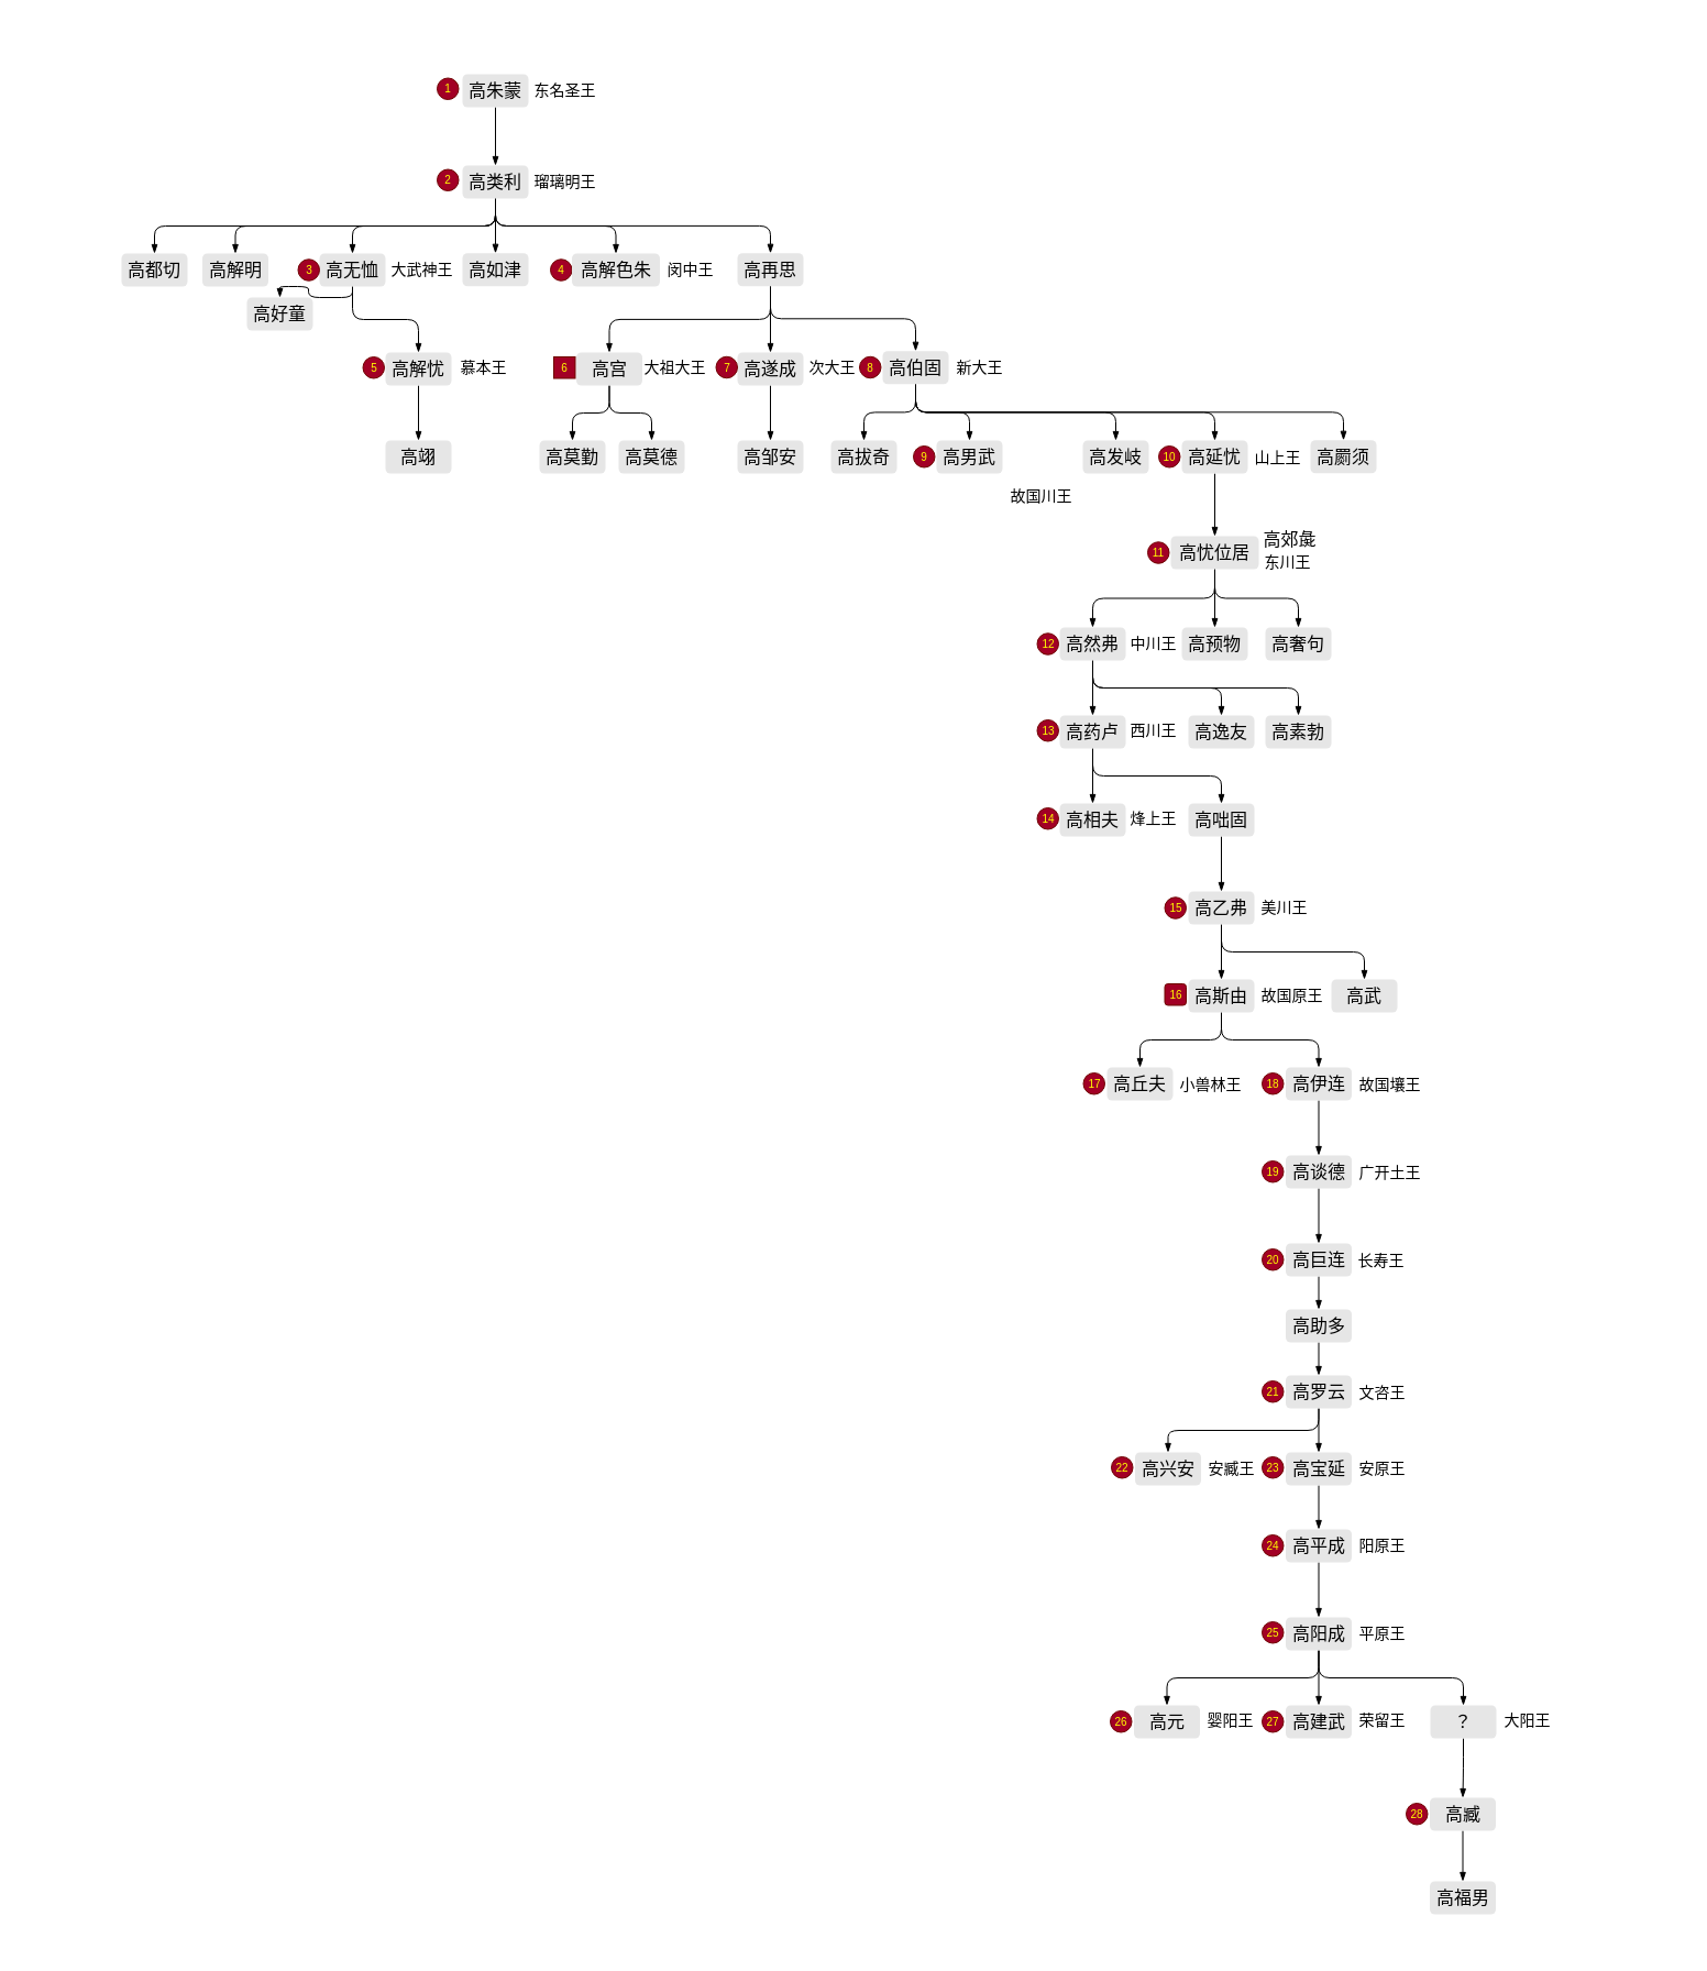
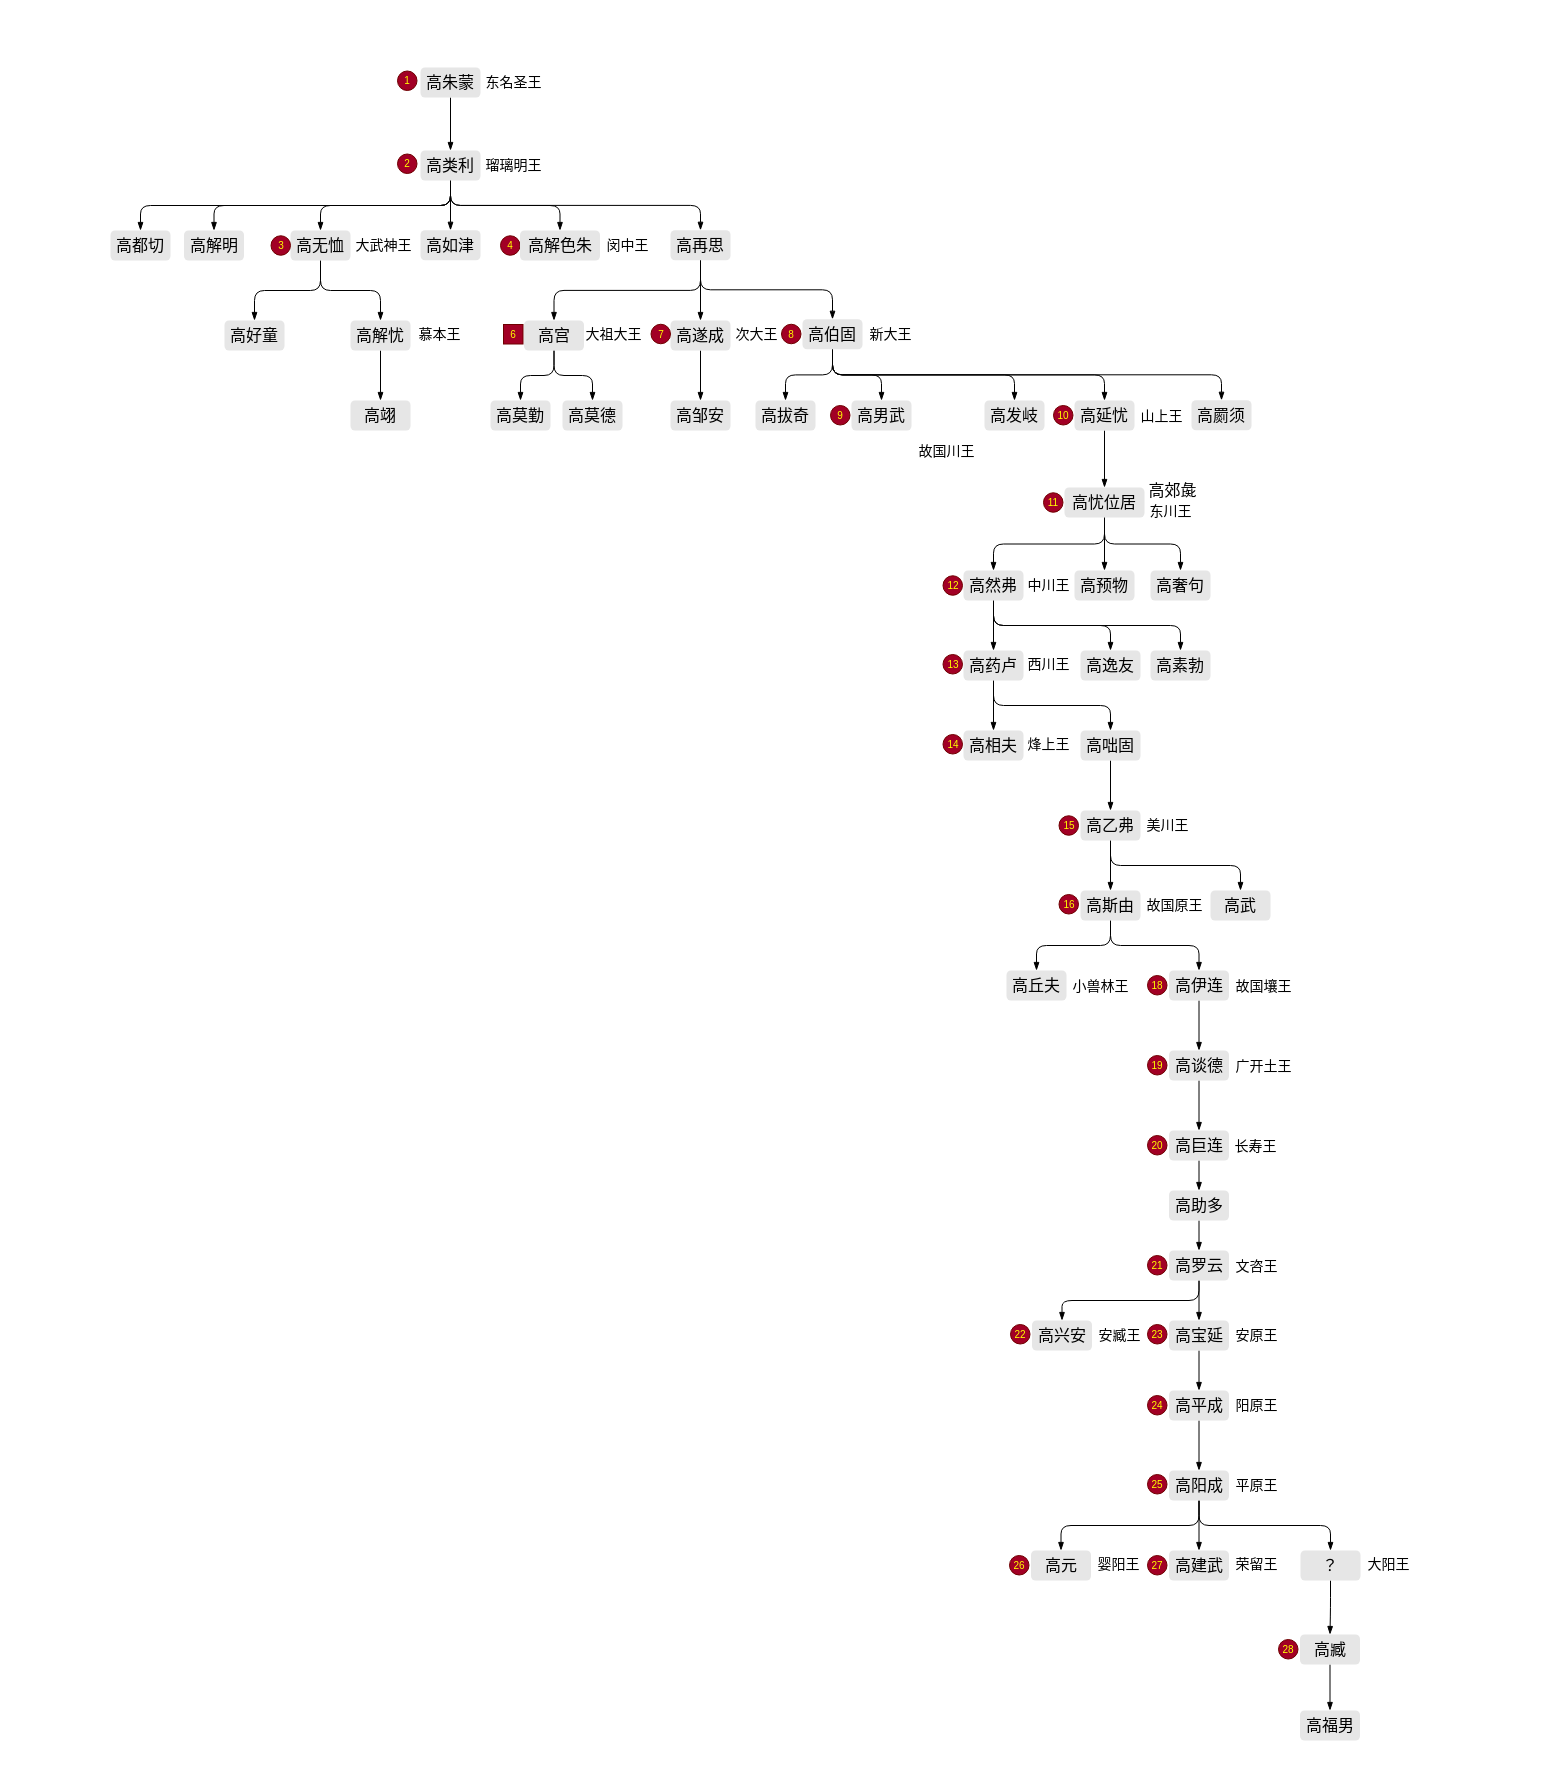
- <mxCell id="24" value="&lt;div style=&quot;font-size: 16px&quot;&gt;&lt;div style=&quot;font-size: 16px&quot;&gt;&lt;div style=&quot;font-size: 16px&quot;&gt;&lt;div style=&quot;font-size: 16px&quot;&gt;&lt;div style=&quot;font-size: 16px&quot;&gt;高好童&lt;br&gt;&lt;/div&gt;&lt;/div&gt;&lt;/div&gt;&lt;/div&gt;&lt;div style=&quot;font-size: 16px&quot;&gt;&lt;/div&gt;&lt;/div&gt;" style="rounded=1;whiteSpace=wrap;html=1;fillColor=#E6E6E6;fontColor=#000000;fontSize=16;strokeColor=none;strokeWidth=2;" vertex="1" parent="2"><mxGeometry x="204" y="250" width="60" height="30" as="geometry" /></mxCell>
+ <mxCell id="24" value="&lt;div style=&quot;font-size: 16px&quot;&gt;&lt;div style=&quot;font-size: 16px&quot;&gt;&lt;div style=&quot;font-size: 16px&quot;&gt;&lt;div style=&quot;font-size: 16px&quot;&gt;&lt;div style=&quot;font-size: 16px&quot;&gt;高好童&lt;br&gt;&lt;/div&gt;&lt;/div&gt;&lt;/div&gt;&lt;/div&gt;&lt;div style=&quot;font-size: 16px&quot;&gt;&lt;/div&gt;&lt;/div&gt;" style="rounded=1;whiteSpace=wrap;html=1;fillColor=#E6E6E6;fontColor=#000000;fontSize=16;strokeColor=none;strokeWidth=2;" vertex="1" parent="2"><mxGeometry x="204" y="300" width="60" height="30" as="geometry" /></mxCell>
- <mxCell id="30" value="&lt;font color=&quot;#ffff00&quot;&gt;5&lt;/font&gt;" style="ellipse;whiteSpace=wrap;html=1;aspect=fixed;fontFamily=Helvetica;fontSize=10;fontColor=#ffffff;fillColor=#a20025;strokeColor=#6F0000;" vertex="1" parent="2"><mxGeometry x="309.5" y="304" width="19.5" height="19.5" as="geometry" /></mxCell>
- <mxCell id="103" value="&lt;font color=&quot;#ffff00&quot;&gt;16&lt;/font&gt;" style="whiteSpace=wrap;html=1;aspect=fixed;fontFamily=Helvetica;fontSize=10;fontColor=#ffffff;fillColor=#a20025;strokeColor=#6F0000;rounded=1;" vertex="1" parent="2"><mxGeometry x="1038.5" y="874" width="19.5" height="19.5" as="geometry" /></mxCell>
+ <mxCell id="103" value="&lt;font color=&quot;#ffff00&quot;&gt;16&lt;/font&gt;" style="ellipse;whiteSpace=wrap;html=1;aspect=fixed;fontFamily=Helvetica;fontSize=10;fontColor=#ffffff;fillColor=#a20025;strokeColor=#6F0000;" vertex="1" parent="2"><mxGeometry x="1038.5" y="874" width="19.5" height="19.5" as="geometry" /></mxCell>
- <mxCell id="107" value="&lt;font color=&quot;#ffff00&quot;&gt;17&lt;/font&gt;" style="ellipse;whiteSpace=wrap;html=1;aspect=fixed;fontFamily=Helvetica;fontSize=10;fontColor=#ffffff;fillColor=#a20025;strokeColor=#6F0000;" vertex="1" parent="2"><mxGeometry x="964.5" y="955" width="19.5" height="19.5" as="geometry" /></mxCell>
